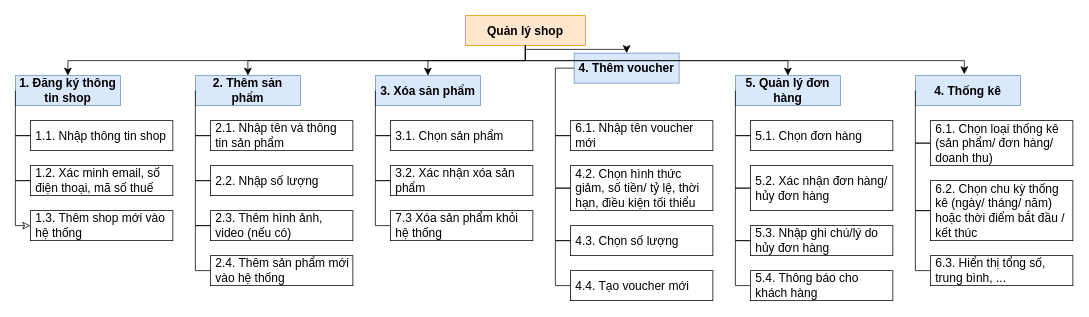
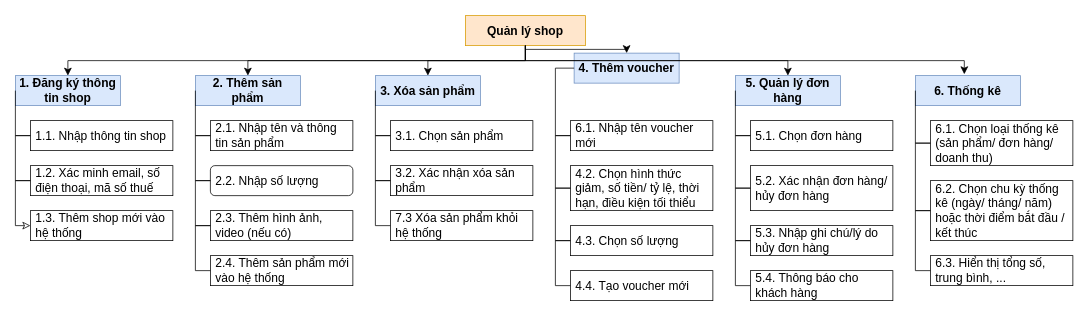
- <mxCell id="49" value="4. Thống kê" style="rounded=0;whiteSpace=wrap;html=1;fontSize=16;fontStyle=1;movable=1;resizable=1;rotatable=1;deletable=1;editable=1;connectable=1;fillColor=#dae8fc;strokeColor=#6c8ebf;" parent="1" vertex="1"><mxGeometry x="1220" y="100" width="140" height="40" as="geometry" /></mxCell>
+ <mxCell id="49" value="6. Thống kê" style="rounded=0;whiteSpace=wrap;html=1;fontSize=16;fontStyle=1;movable=1;resizable=1;rotatable=1;deletable=1;editable=1;connectable=1;fillColor=#dae8fc;strokeColor=#6c8ebf;" parent="1" vertex="1"><mxGeometry x="1220" y="100" width="140" height="40" as="geometry" /></mxCell>
- <mxCell id="16" value="2.2. Nhập số lượng" style="rounded=0;whiteSpace=wrap;html=1;fontSize=16;align=left;spacingLeft=5;movable=1;resizable=1;rotatable=1;deletable=1;editable=1;connectable=1;" parent="1" vertex="1"><mxGeometry x="280" y="220" width="190" height="40" as="geometry" /></mxCell>
+ <mxCell id="16" value="2.2. Nhập số lượng" style="whiteSpace=wrap;html=1;fontSize=16;align=left;spacingLeft=5;movable=1;resizable=1;rotatable=1;deletable=1;editable=1;connectable=1;rounded=1;" parent="1" vertex="1"><mxGeometry x="280" y="220" width="190" height="40" as="geometry" /></mxCell>
